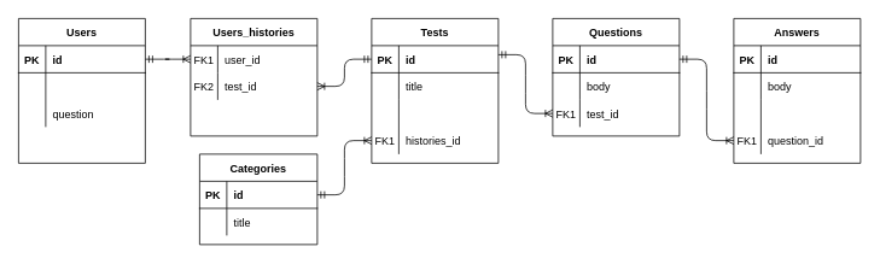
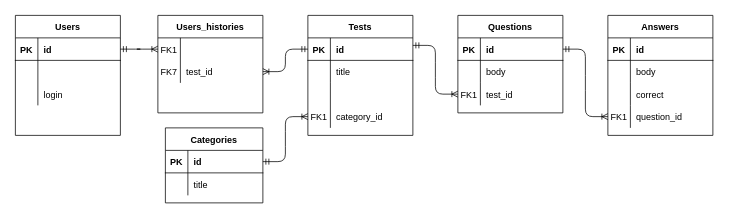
- <mxCell id="58" value="user_id" style="shape=partialRectangle;overflow=hidden;connectable=0;fillColor=none;top=0;left=0;bottom=0;right=0;align=left;spacingLeft=6;" vertex="1" parent="56"><mxGeometry x="30" width="110" height="30" as="geometry" /></mxCell>
- <mxCell id="60" value="FK2" style="shape=partialRectangle;overflow=hidden;connectable=0;fillColor=none;top=0;left=0;bottom=0;right=0;" vertex="1" parent="59"><mxGeometry width="30" height="30" as="geometry" /></mxCell>
+ <mxCell id="60" value="FK7" style="shape=partialRectangle;overflow=hidden;connectable=0;fillColor=none;top=0;left=0;bottom=0;right=0;" vertex="1" parent="59"><mxGeometry width="30" height="30" as="geometry" /></mxCell>
+ <mxCell id="28" value="correct" style="shape=partialRectangle;overflow=hidden;connectable=0;fillColor=none;top=0;left=0;bottom=0;right=0;align=left;spacingLeft=6;" vertex="1" parent="26"><mxGeometry x="30" width="110" height="30" as="geometry" /></mxCell>
- <mxCell id="52" value="question" style="shape=partialRectangle;overflow=hidden;connectable=0;fillColor=none;top=0;left=0;bottom=0;right=0;align=left;spacingLeft=6;" vertex="1" parent="50"><mxGeometry x="30" width="110" height="30" as="geometry" /></mxCell>
+ <mxCell id="52" value="login" style="shape=partialRectangle;overflow=hidden;connectable=0;fillColor=none;top=0;left=0;bottom=0;right=0;align=left;spacingLeft=6;" vertex="1" parent="50"><mxGeometry x="30" width="110" height="30" as="geometry" /></mxCell>
- <mxCell id="43" value="histories_id" style="shape=partialRectangle;overflow=hidden;connectable=0;fillColor=none;top=0;left=0;bottom=0;right=0;align=left;spacingLeft=6;" vertex="1" parent="41"><mxGeometry x="30" width="110" height="30" as="geometry" /></mxCell>
+ <mxCell id="43" value="category_id" style="shape=partialRectangle;overflow=hidden;connectable=0;fillColor=none;top=0;left=0;bottom=0;right=0;align=left;spacingLeft=6;" vertex="1" parent="41"><mxGeometry x="30" width="110" height="30" as="geometry" /></mxCell>
